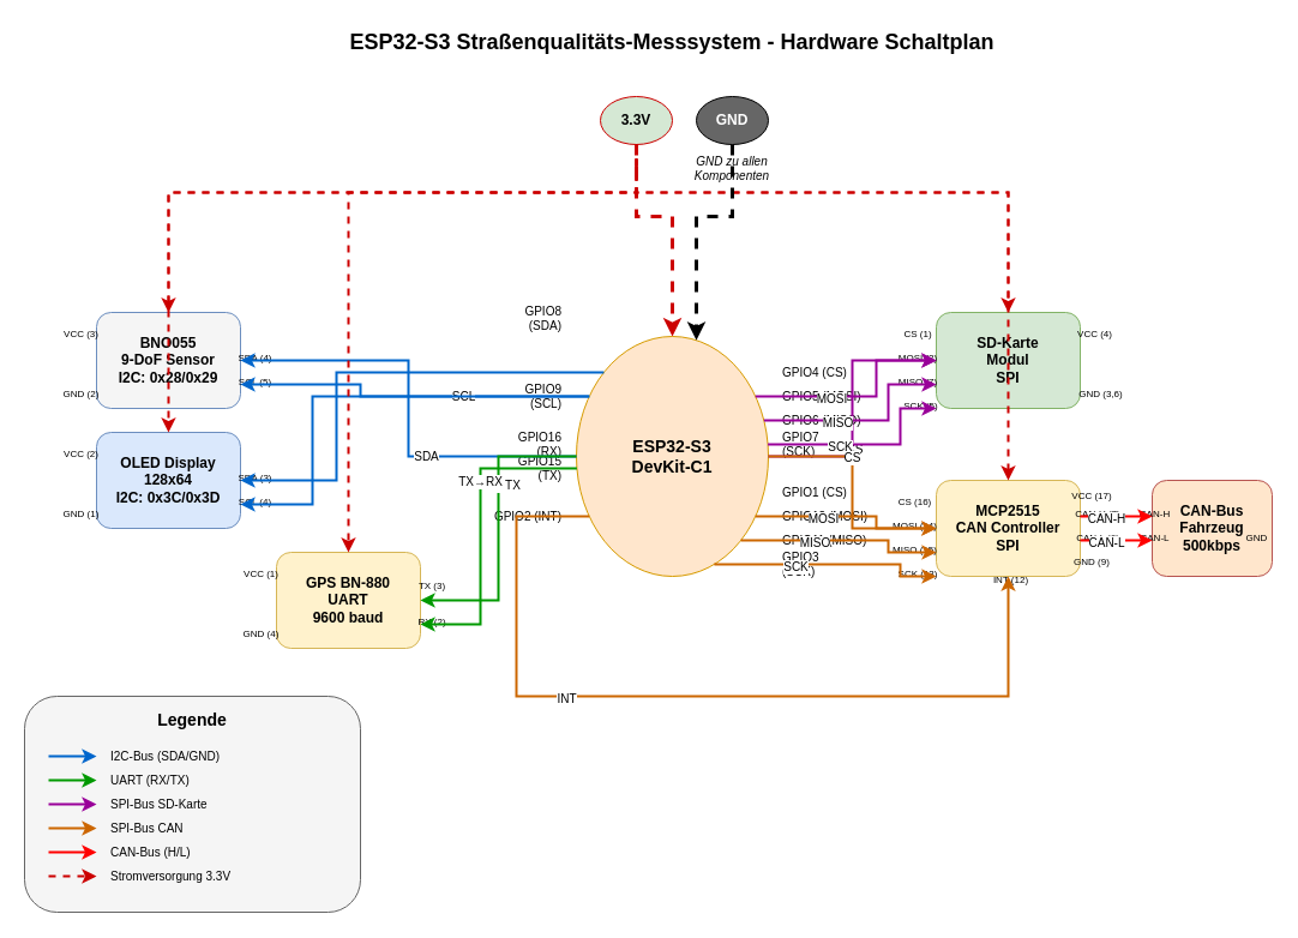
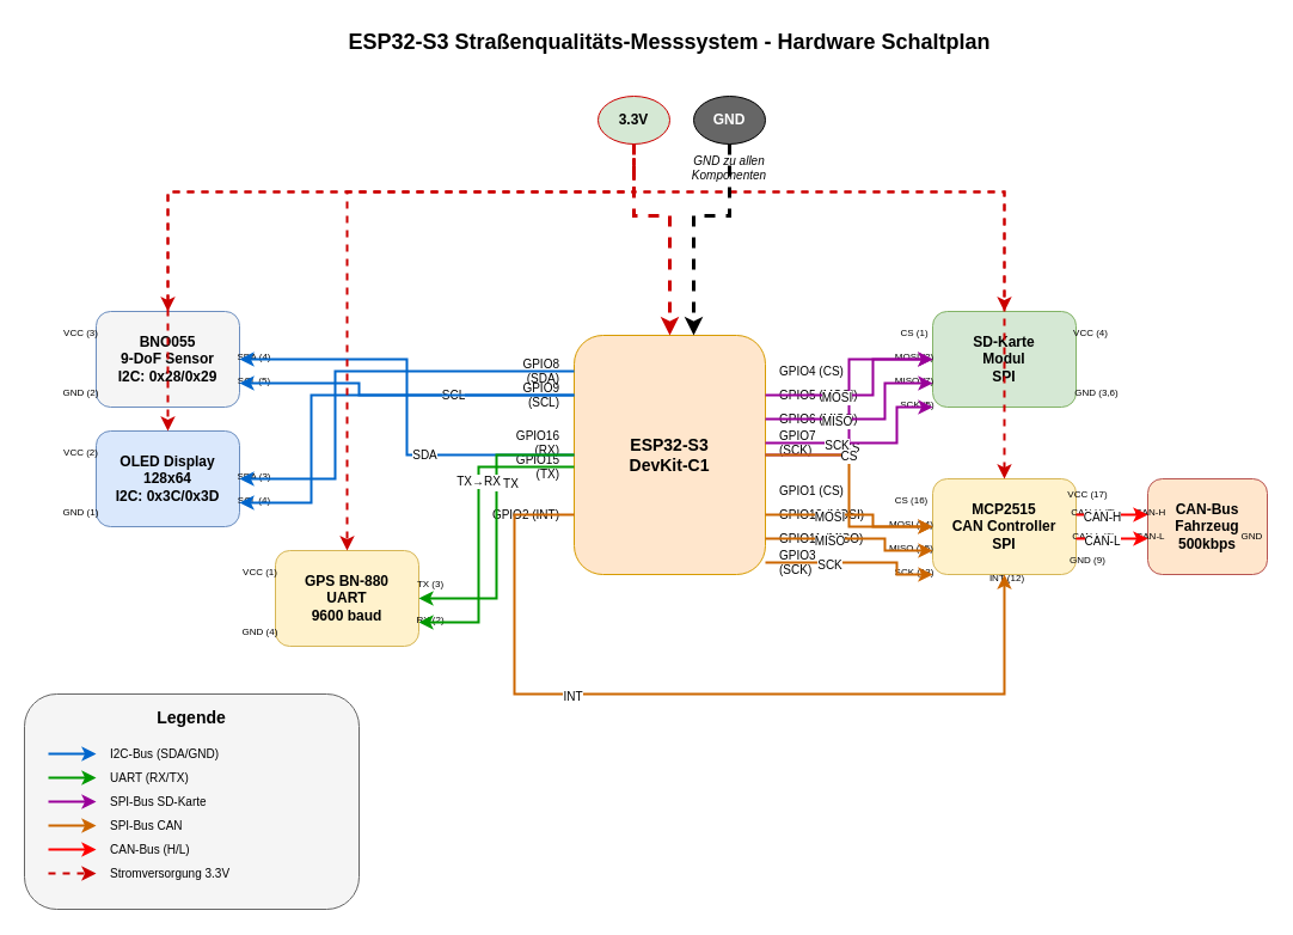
- <mxCell id="3" value="GPIO8 (SDA)" style="text;html=1;strokeColor=none;fillColor=none;align=right;verticalAlign=middle;whiteSpace=wrap;rounded=0;fontSize=10;" vertex="1" parent="1"><mxGeometry x="410" y="255" width="60" height="20" as="geometry" /></mxCell>
+ <mxCell id="3" value="GPIO8 (SDA)" style="text;html=1;strokeColor=none;fillColor=none;align=right;verticalAlign=middle;whiteSpace=wrap;rounded=0;fontSize=10;" vertex="1" parent="1"><mxGeometry x="410" y="300" width="60" height="20" as="geometry" /></mxCell>
- <mxCell id="2" value="ESP32-S3&#10;DevKit-C1" style="ellipse;whiteSpace=wrap;html=1;fillColor=#ffe6cc;strokeColor=#d79b00;fontStyle=1;fontSize=14;" vertex="1" parent="1"><mxGeometry x="480" y="280" width="160" height="200" as="geometry" /></mxCell>
+ <mxCell id="2" value="ESP32-S3&#10;DevKit-C1" style="rounded=1;whiteSpace=wrap;html=1;fillColor=#ffe6cc;strokeColor=#d79b00;fontStyle=1;fontSize=14;" vertex="1" parent="1"><mxGeometry x="480" y="280" width="160" height="200" as="geometry" /></mxCell>
